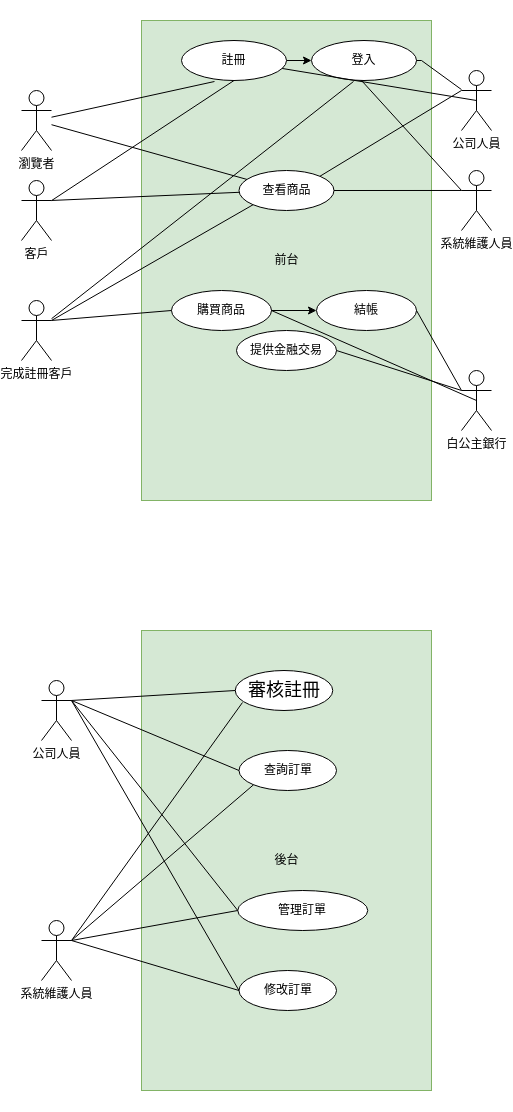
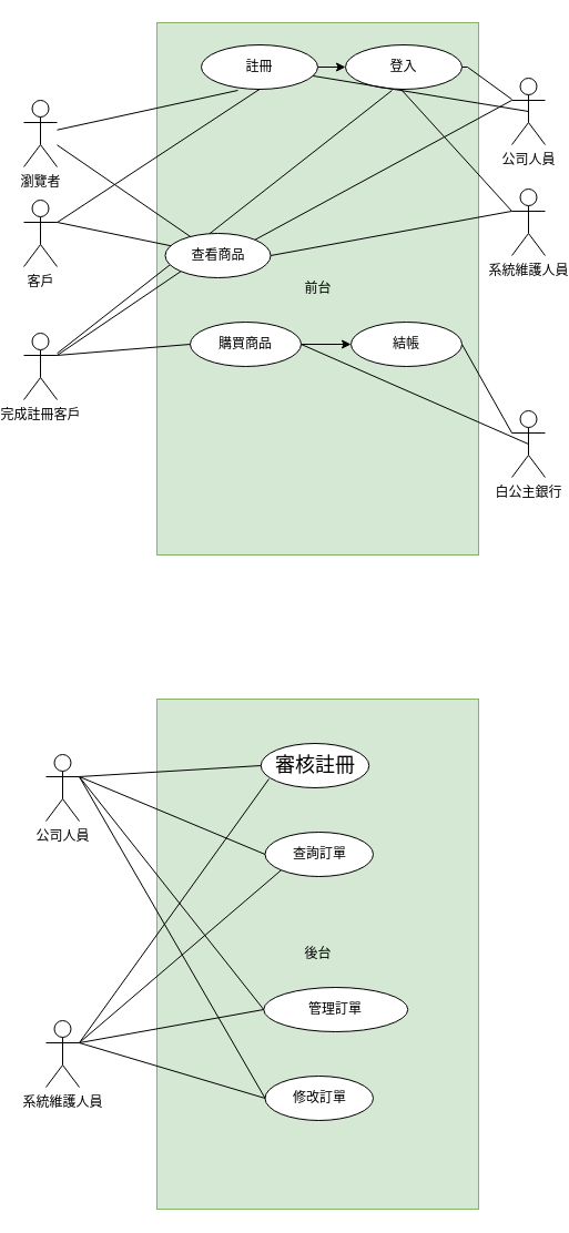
- <mxCell id="16" value="查看商品" style="ellipse;whiteSpace=wrap;html=1;" vertex="1" parent="1"><mxGeometry x="237.5" y="170" width="95" height="40" as="geometry" /></mxCell>
+ <mxCell id="16" value="查看商品" style="ellipse;whiteSpace=wrap;html=1;" vertex="1" parent="1"><mxGeometry x="147.5" y="210" width="95" height="40" as="geometry" /></mxCell>
- <mxCell id="28" value="提供金融交易" style="ellipse;whiteSpace=wrap;html=1;" vertex="1" parent="1"><mxGeometry x="235" y="330" width="100" height="40" as="geometry" /></mxCell>
- <mxCell id="29" value="" style="endArrow=none;html=1;rounded=0;entryX=0;entryY=0.333;entryDx=0;entryDy=0;entryPerimeter=0;exitX=1;exitY=0.5;exitDx=0;exitDy=0;" edge="1" parent="1" source="28" target="27"><mxGeometry width="50" height="50" relative="1" as="geometry"><mxPoint x="300" y="330" as="sourcePoint" /><mxPoint x="350" y="280" as="targetPoint" /></mxGeometry></mxCell>
